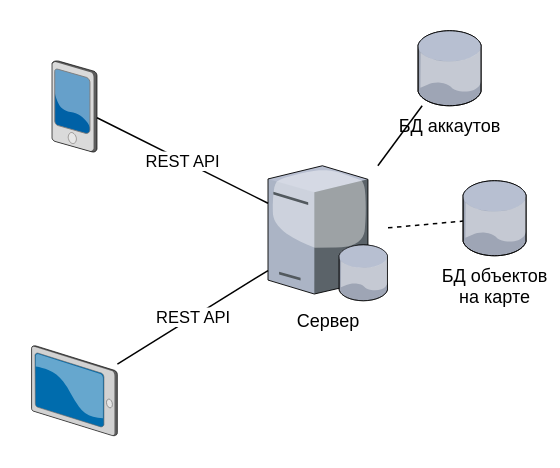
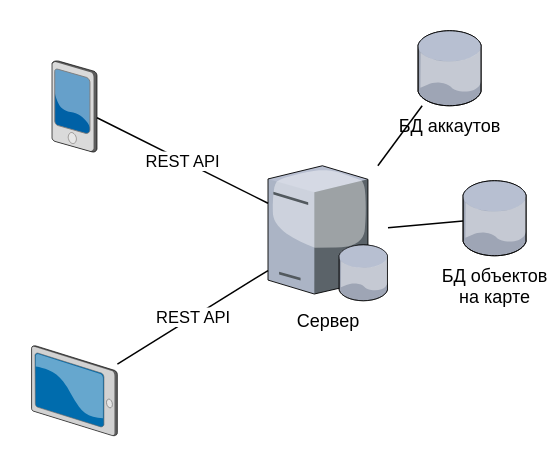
- <mxCell id="10" value="" style="endArrow=none;html=1;dashed=1;" edge="1" parent="1" source="4" target="7"><mxGeometry width="50" height="50" relative="1" as="geometry"><mxPoint x="168" y="340" as="sourcePoint" /><mxPoint x="218" y="290" as="targetPoint" /></mxGeometry></mxCell>
+ <mxCell id="10" value="" style="endArrow=none;html=1;" edge="1" parent="1" source="4" target="7"><mxGeometry width="50" height="50" relative="1" as="geometry"><mxPoint x="168" y="340" as="sourcePoint" /><mxPoint x="218" y="290" as="targetPoint" /></mxGeometry></mxCell>
